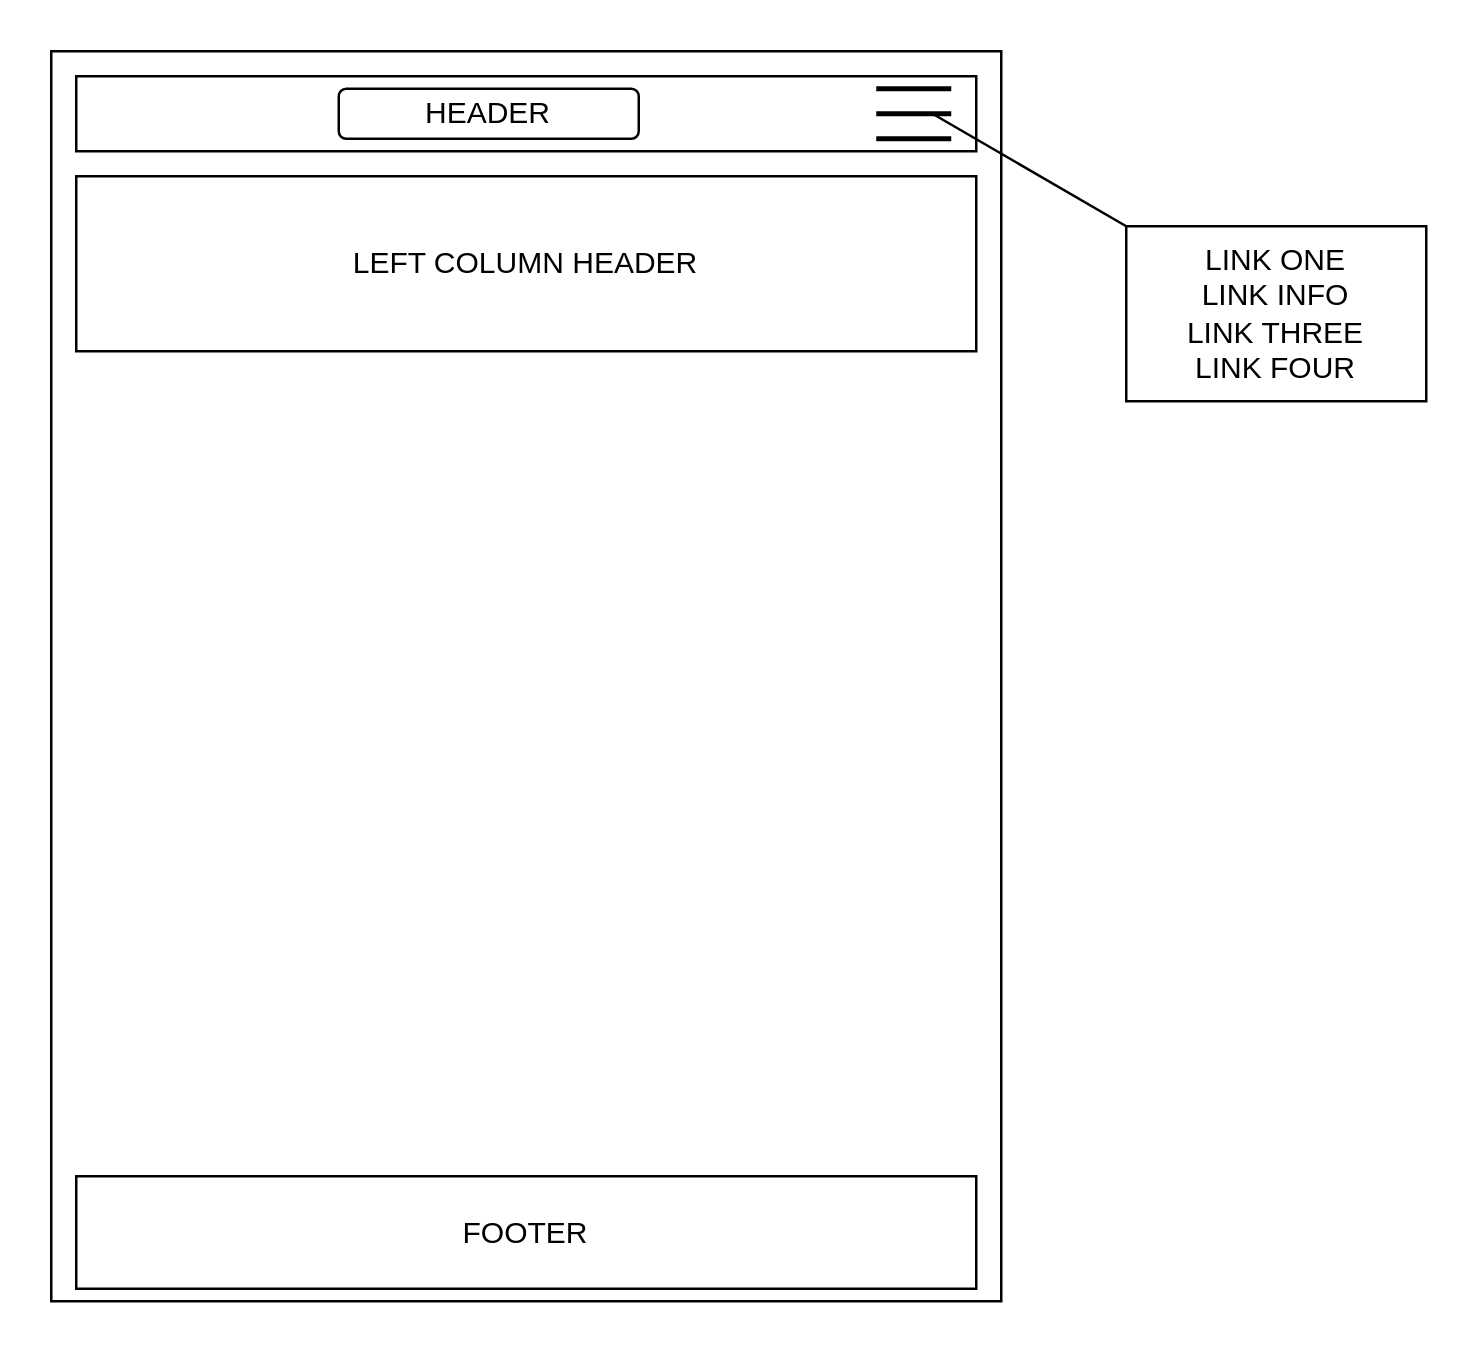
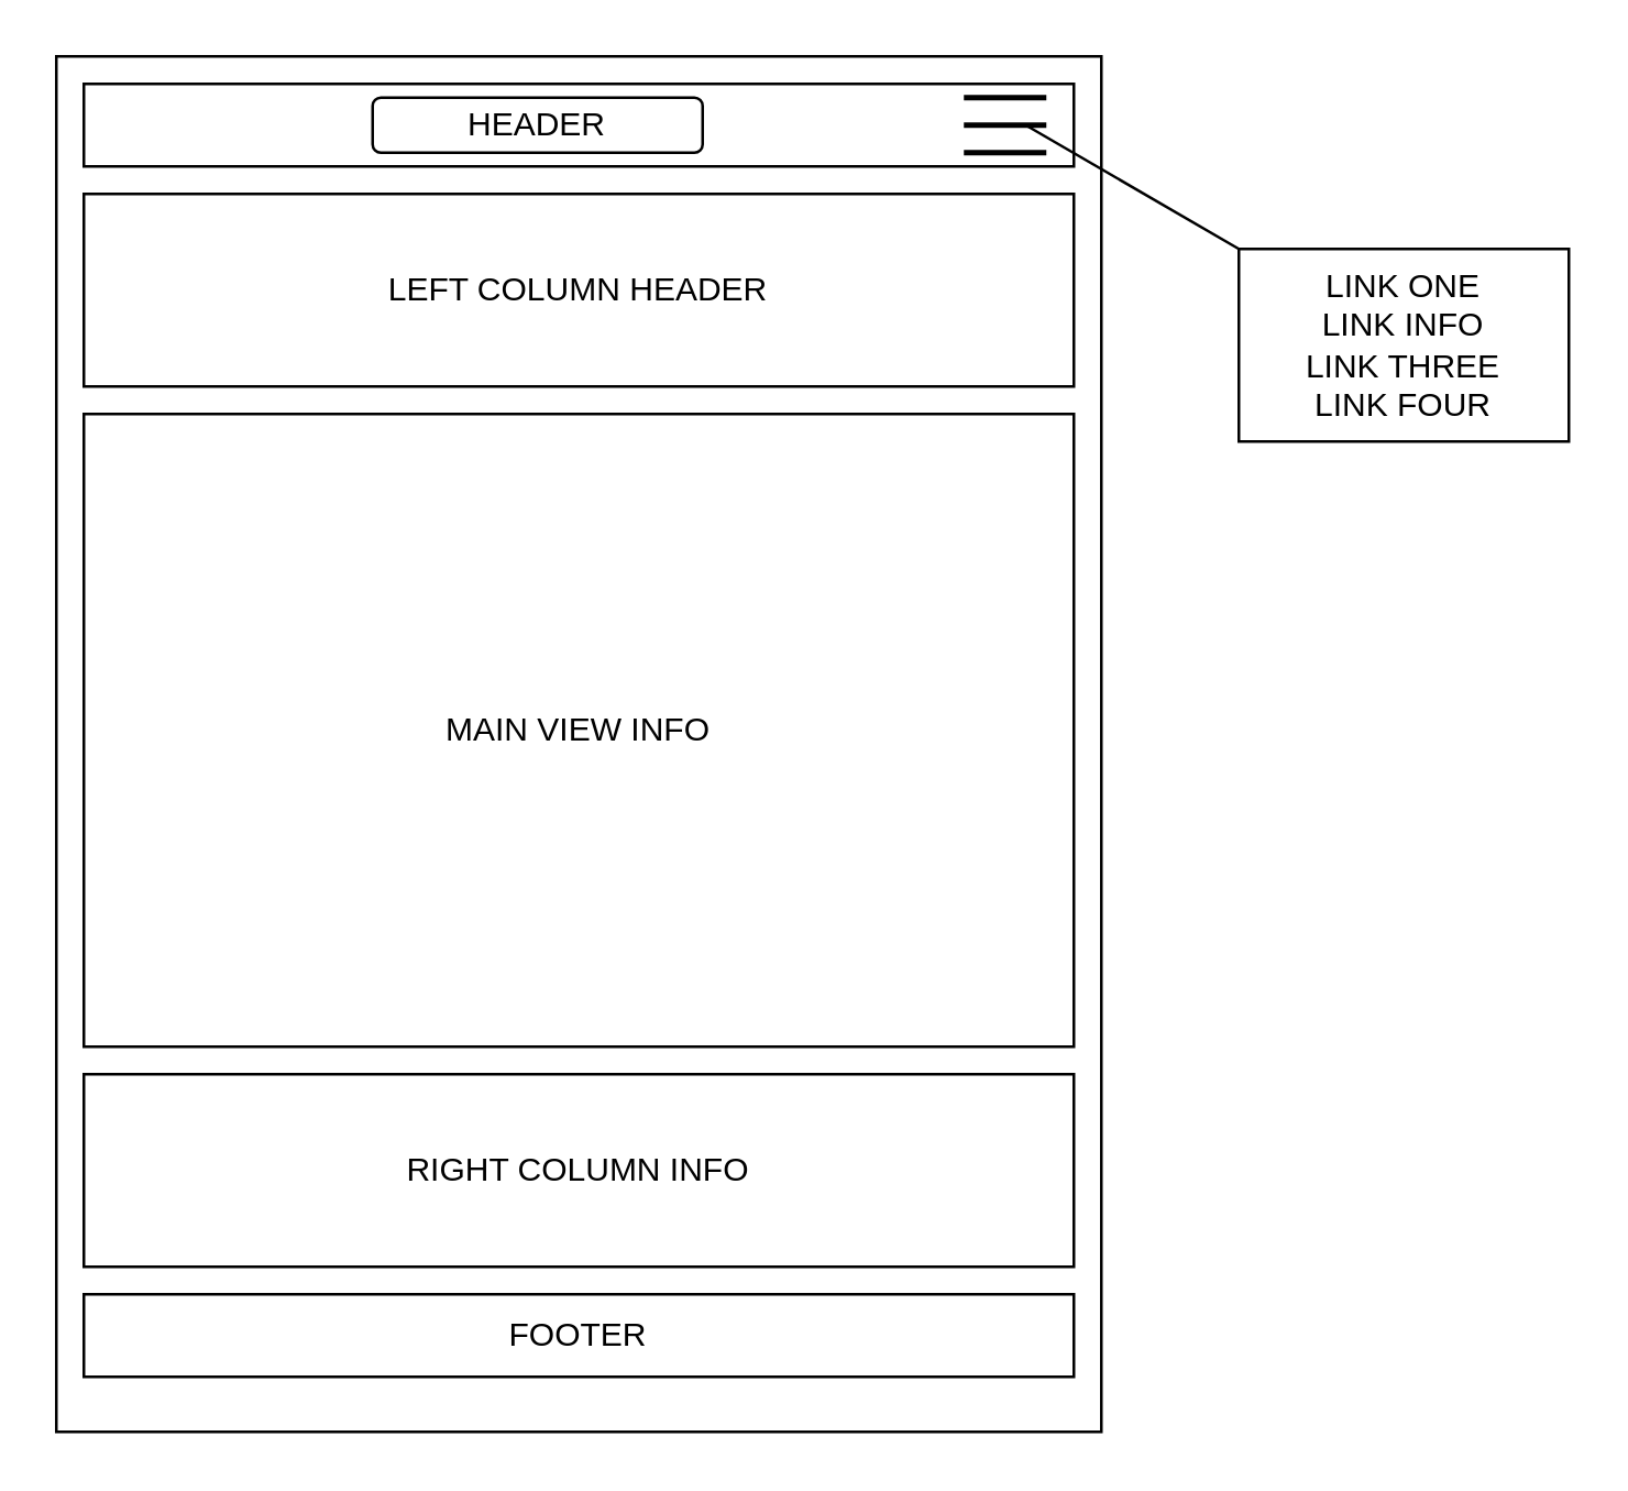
+ <mxCell id="9" value="MAIN VIEW INFO" style="rounded=0;whiteSpace=wrap;html=1;" vertex="1" parent="1"><mxGeometry x="30" y="150" width="360" height="230" as="geometry" /></mxCell>
+ <mxCell id="10" value="RIGHT COLUMN INFO" style="rounded=0;whiteSpace=wrap;html=1;" vertex="1" parent="1"><mxGeometry x="30" y="390" width="360" height="70" as="geometry" /></mxCell>
- <mxCell id="11" value="FOOTER" style="rounded=0;whiteSpace=wrap;html=1;" vertex="1" parent="1"><mxGeometry x="30" y="470" width="360" height="45" as="geometry" /></mxCell>
+ <mxCell id="11" value="FOOTER" style="rounded=0;whiteSpace=wrap;html=1;" vertex="1" parent="1"><mxGeometry x="30" y="470" width="360" height="30" as="geometry" /></mxCell>
